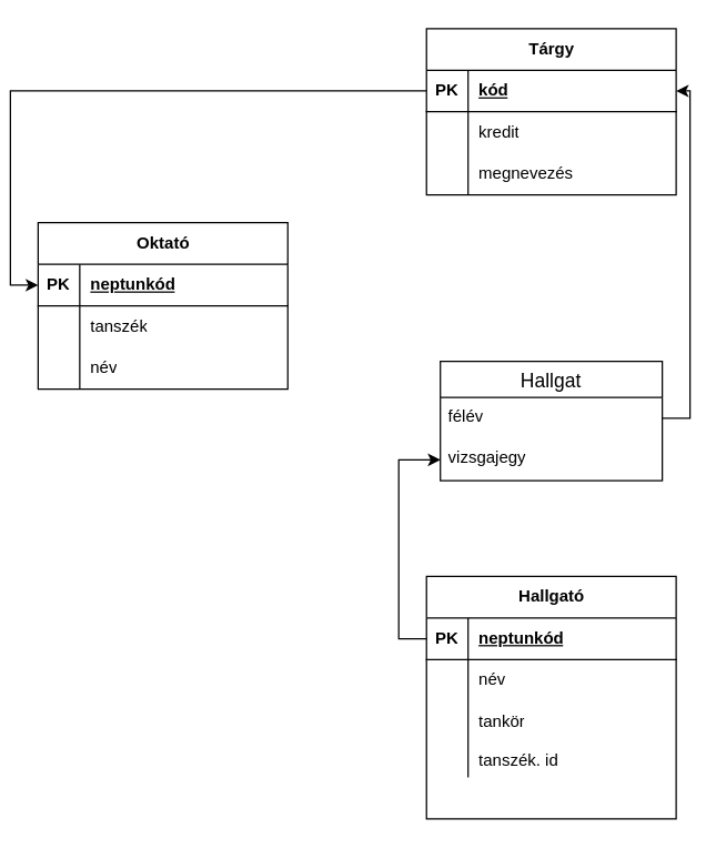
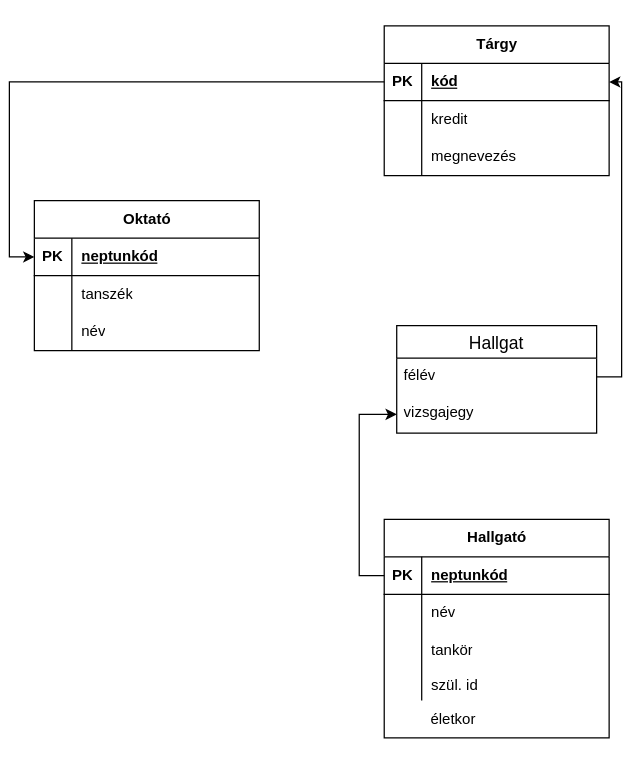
- <mxCell id="37" value="tanszék. id" style="shape=partialRectangle;connectable=0;fillColor=none;top=0;left=0;bottom=0;right=0;align=left;spacingLeft=6;overflow=hidden;whiteSpace=wrap;html=1;" vertex="1" parent="35"><mxGeometry x="30" width="150" height="25" as="geometry"><mxRectangle width="150" height="25" as="alternateBounds" /></mxGeometry></mxCell>
+ <mxCell id="37" value="szül. id" style="shape=partialRectangle;connectable=0;fillColor=none;top=0;left=0;bottom=0;right=0;align=left;spacingLeft=6;overflow=hidden;whiteSpace=wrap;html=1;" vertex="1" parent="35"><mxGeometry x="30" width="150" height="25" as="geometry"><mxRectangle width="150" height="25" as="alternateBounds" /></mxGeometry></mxCell>
+ <mxCell id="38" value="életkor" style="text;html=1;align=center;verticalAlign=middle;resizable=0;points=[];autosize=1;strokeColor=none;fillColor=none;" vertex="1" parent="1"><mxGeometry x="325" y="560" width="60" height="30" as="geometry" /></mxCell>
